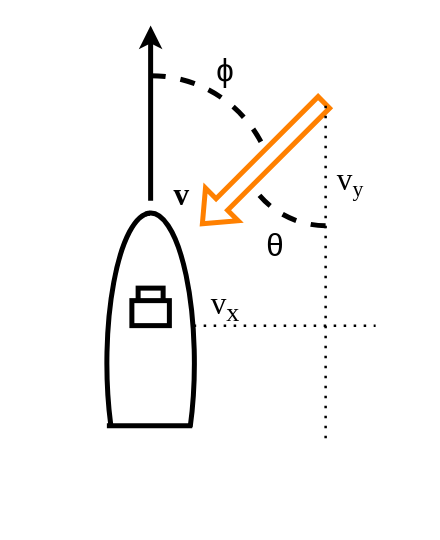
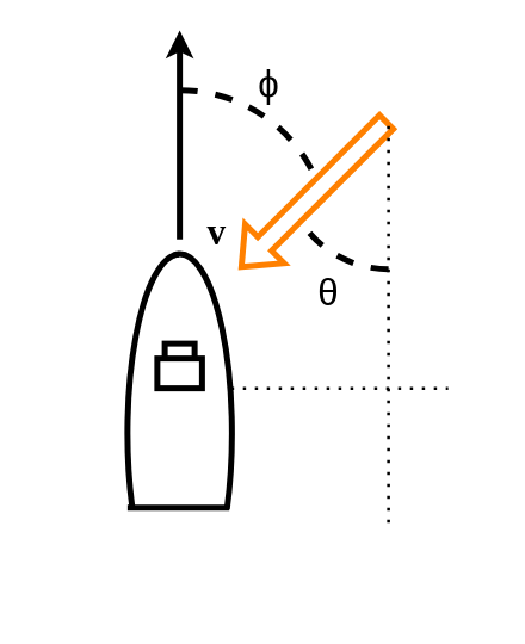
- <mxCell id="17" value="&lt;font face=&quot;cmu sans serif&quot; style=&quot;font-size: 25px;&quot;&gt;v&lt;/font&gt;&lt;font face=&quot;cmu sans serif&quot; style=&quot;font-size: 20.833px;&quot;&gt;&lt;sub&gt;y&lt;/sub&gt;&lt;/font&gt;" style="text;html=1;strokeColor=none;fillColor=none;align=center;verticalAlign=middle;whiteSpace=wrap;rounded=0;" vertex="1" parent="1"><mxGeometry x="270" y="130" width="20" height="30" as="geometry" /></mxCell>
- <mxCell id="16" value="&lt;font face=&quot;cmu sans serif&quot; style=&quot;font-size: 25px;&quot;&gt;v&lt;sub&gt;x&lt;/sub&gt;&lt;/font&gt;" style="text;html=1;strokeColor=none;fillColor=none;align=center;verticalAlign=middle;whiteSpace=wrap;rounded=0;" vertex="1" parent="1"><mxGeometry x="170" y="230" width="20" height="30" as="geometry" /></mxCell>
